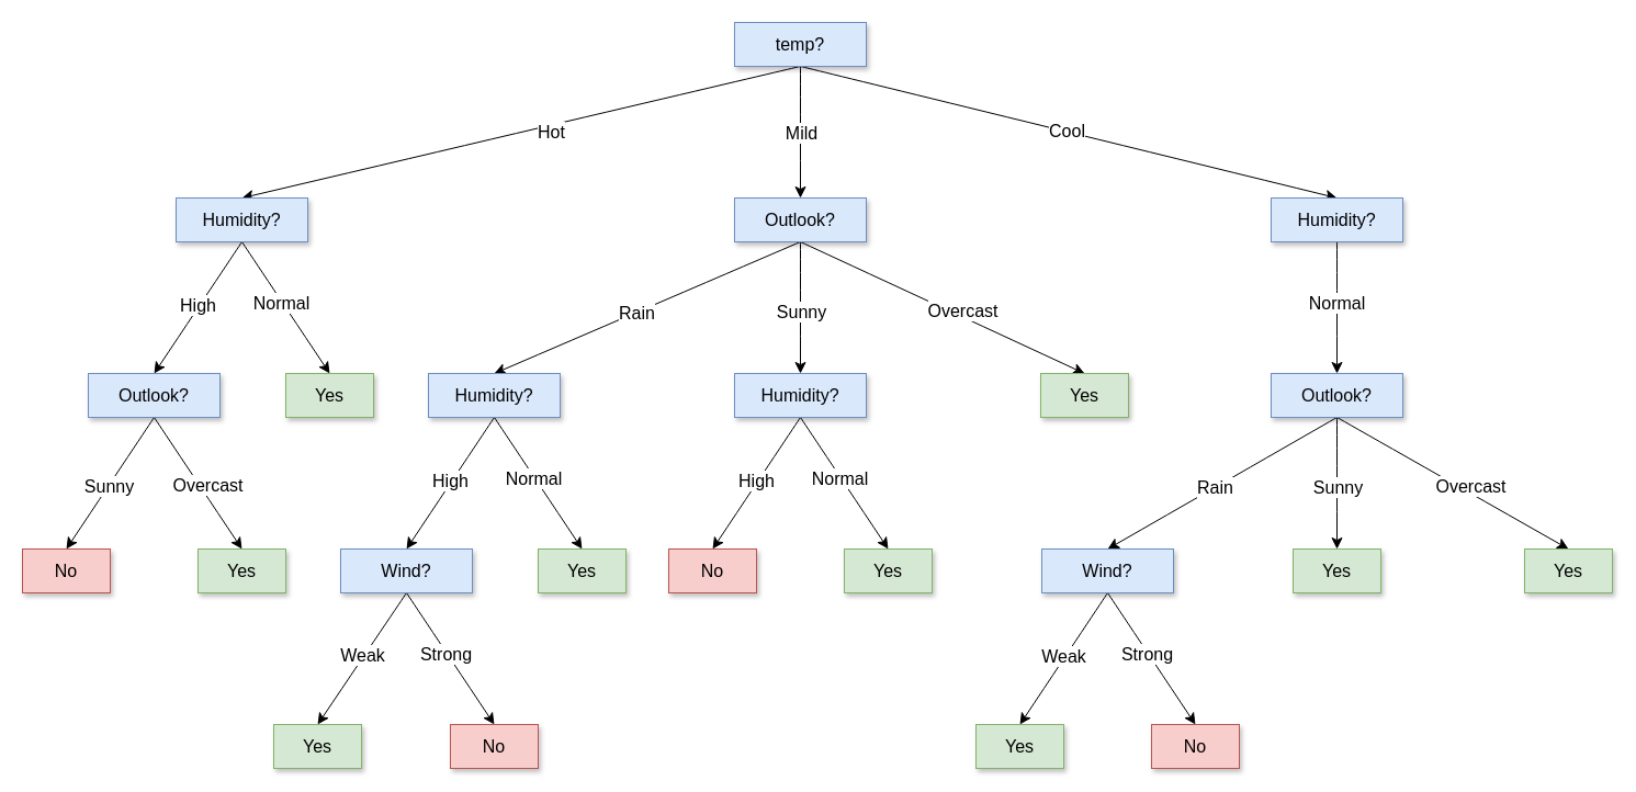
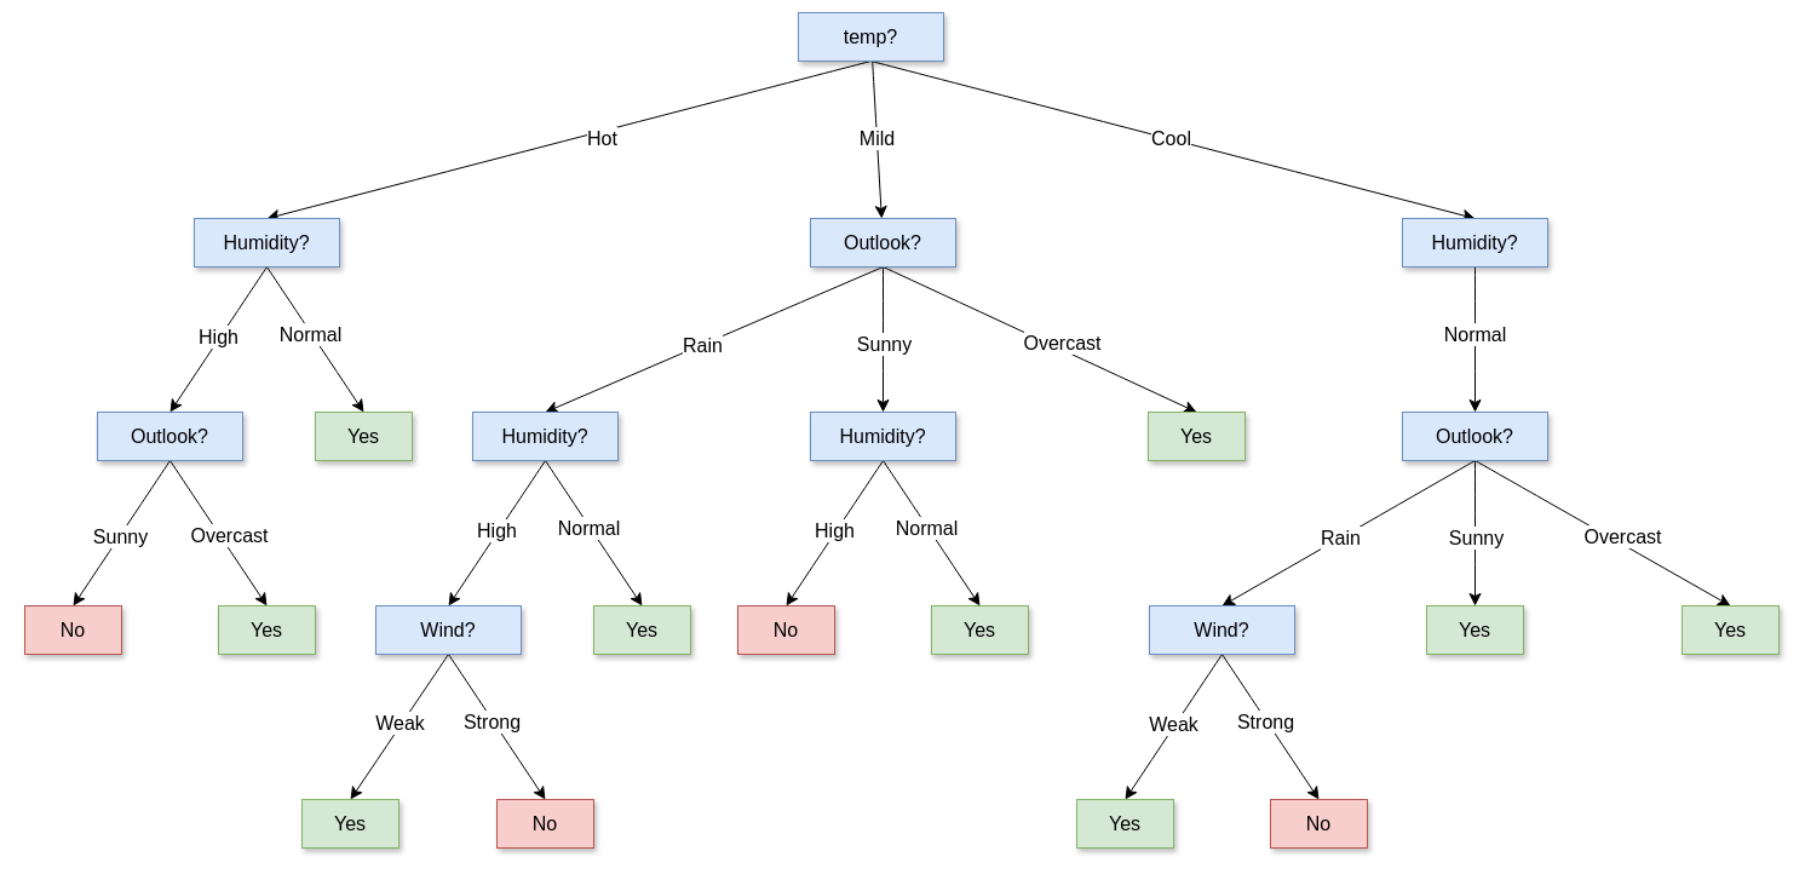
- <mxCell id="8" value="temp?" style="rounded=0;whiteSpace=wrap;html=1;fontSize=16;fillColor=#dae8fc;strokeColor=#6c8ebf;fontFamily=Helvetica;shadow=1;" vertex="1" parent="1"><mxGeometry x="669" y="20" width="120" height="40" as="geometry" /></mxCell>
+ <mxCell id="8" value="temp?" style="rounded=0;whiteSpace=wrap;html=1;fontSize=16;fillColor=#dae8fc;strokeColor=#6c8ebf;fontFamily=Helvetica;shadow=1;" vertex="1" parent="1"><mxGeometry x="659" y="10" width="120" height="40" as="geometry" /></mxCell>
